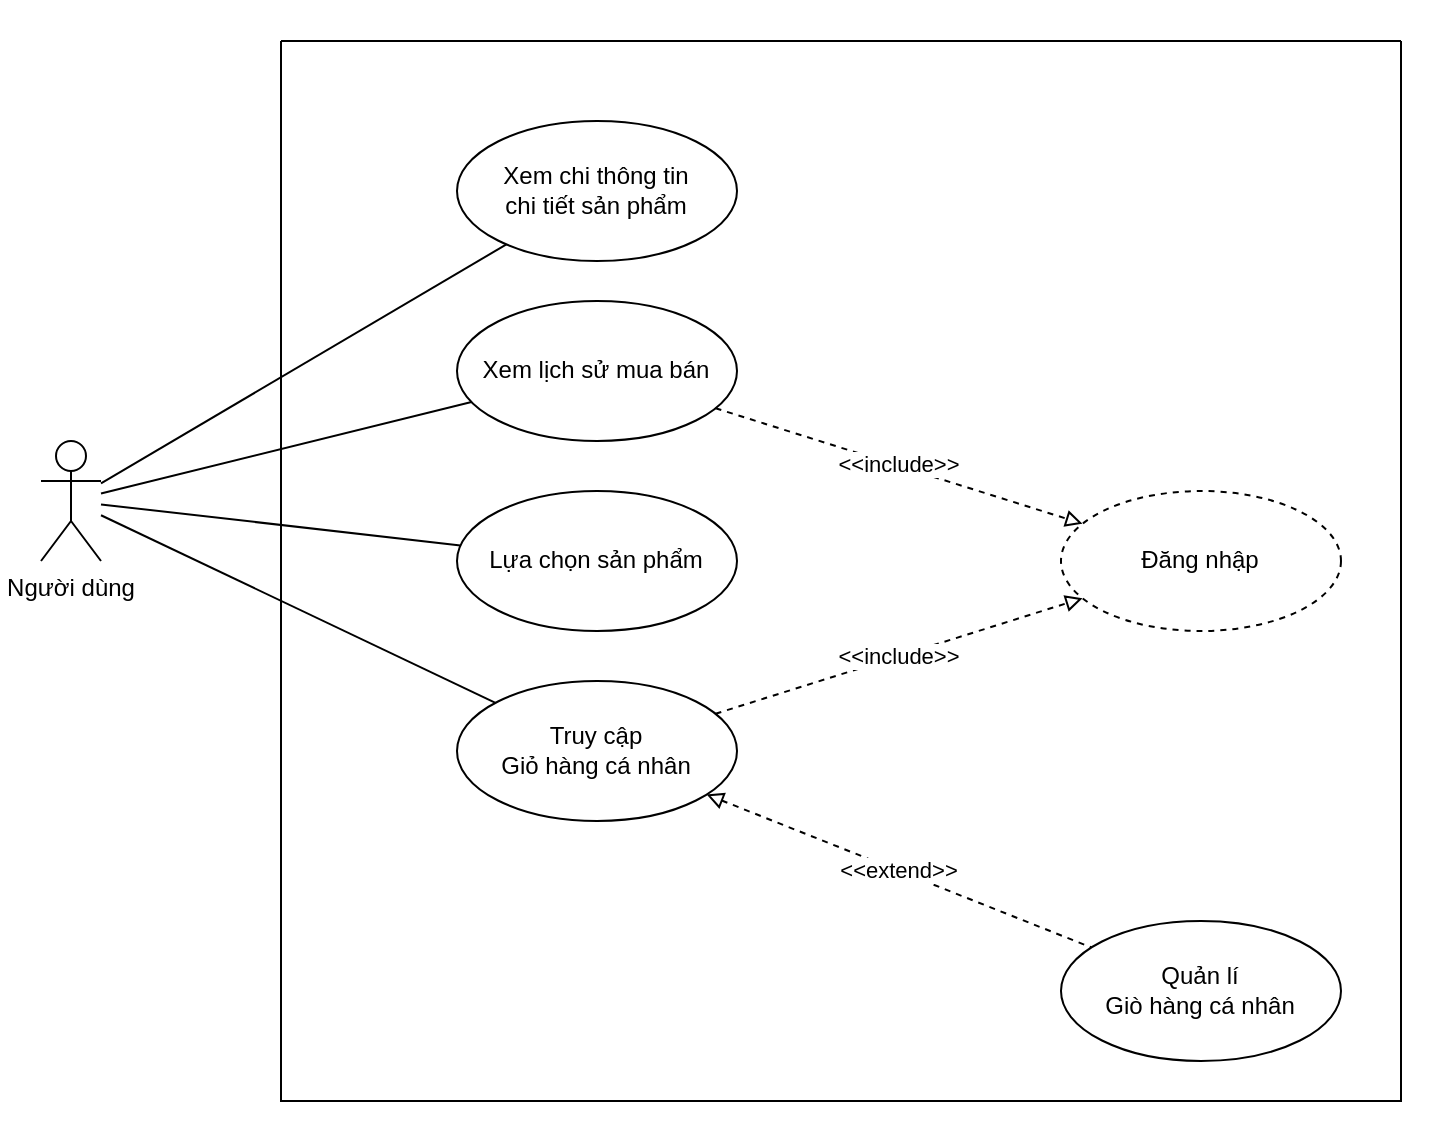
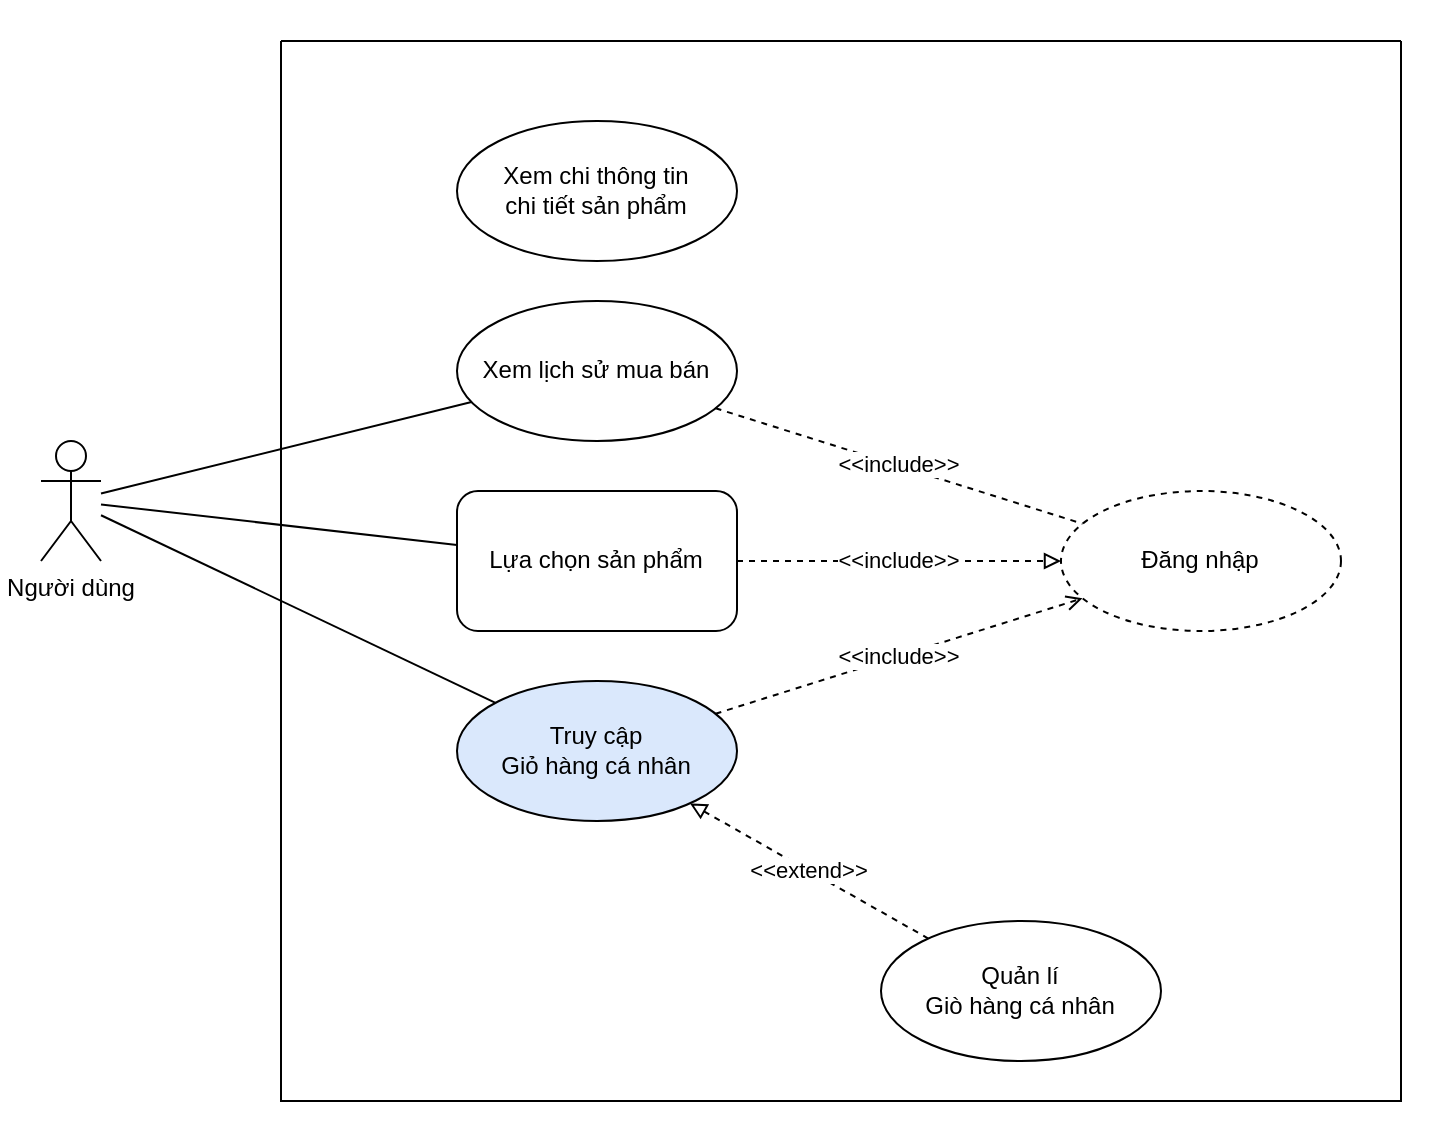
- <mxCell id="2" style="rounded=0;orthogonalLoop=1;jettySize=auto;html=1;endArrow=none;endFill=0;" parent="1" source="5" target="7" edge="1"><mxGeometry relative="1" as="geometry" /></mxCell>
- <mxCell id="15" value="&amp;lt;&amp;lt;include&amp;gt;&amp;gt;" style="edgeStyle=none;rounded=0;orthogonalLoop=1;jettySize=auto;html=1;startArrow=none;startFill=0;endArrow=block;endFill=0;dashed=1;" edge="1" parent="6" source="14" target="8"><mxGeometry relative="1" as="geometry"><mxPoint x="248" y="140" as="sourcePoint" /><mxPoint x="358" y="140" as="targetPoint" /></mxGeometry></mxCell>
+ <mxCell id="15" value="&amp;lt;&amp;lt;include&amp;gt;&amp;gt;" style="edgeStyle=none;rounded=0;orthogonalLoop=1;jettySize=auto;html=1;startArrow=none;startFill=0;endArrow=none;endFill=0;dashed=1;" edge="1" parent="6" source="14" target="8"><mxGeometry relative="1" as="geometry"><mxPoint x="248" y="140" as="sourcePoint" /><mxPoint x="358" y="140" as="targetPoint" /></mxGeometry></mxCell>
- <mxCell id="10" value="Lựa chọn sản phẩm" style="ellipse;whiteSpace=wrap;html=1;" vertex="1" parent="6"><mxGeometry x="88" y="225" width="140" height="70" as="geometry" /></mxCell>
+ <mxCell id="10" value="Lựa chọn sản phẩm" style="whiteSpace=wrap;html=1;rounded=1;" vertex="1" parent="6"><mxGeometry x="88" y="225" width="140" height="70" as="geometry" /></mxCell>
+ <mxCell id="9" value="&amp;lt;&amp;lt;include&amp;gt;&amp;gt;" style="edgeStyle=none;rounded=0;orthogonalLoop=1;jettySize=auto;html=1;startArrow=none;startFill=0;endArrow=block;endFill=0;dashed=1;" edge="1" parent="6" source="10" target="8"><mxGeometry relative="1" as="geometry" /></mxCell>
- <mxCell id="11" value="&amp;lt;&amp;lt;include&amp;gt;&amp;gt;" style="edgeStyle=none;rounded=0;orthogonalLoop=1;jettySize=auto;html=1;dashed=1;startArrow=none;startFill=0;endArrow=block;endFill=0;" edge="1" parent="6" source="13" target="8"><mxGeometry relative="1" as="geometry" /></mxCell>
+ <mxCell id="11" value="&amp;lt;&amp;lt;include&amp;gt;&amp;gt;" style="edgeStyle=none;rounded=0;orthogonalLoop=1;jettySize=auto;html=1;dashed=1;startArrow=none;startFill=0;endArrow=open;endFill=0;" edge="1" parent="6" source="13" target="8"><mxGeometry relative="1" as="geometry" /></mxCell>
- <mxCell id="13" value="Truy cập&lt;br&gt;Giỏ hàng cá nhân" style="ellipse;whiteSpace=wrap;html=1;" vertex="1" parent="6"><mxGeometry x="88" y="320" width="140" height="70" as="geometry" /></mxCell>
+ <mxCell id="13" value="Truy cập&lt;br&gt;Giỏ hàng cá nhân" style="ellipse;whiteSpace=wrap;html=1;fillColor=#dae8fc;" vertex="1" parent="6"><mxGeometry x="88" y="320" width="140" height="70" as="geometry" /></mxCell>
- <mxCell id="16" value="Quản lí&lt;br&gt;Giò hàng cá nhân" style="ellipse;whiteSpace=wrap;html=1;" vertex="1" parent="6"><mxGeometry x="390" y="440" width="140" height="70" as="geometry" /></mxCell>
+ <mxCell id="16" value="Quản lí&lt;br&gt;Giò hàng cá nhân" style="ellipse;whiteSpace=wrap;html=1;" vertex="1" parent="6"><mxGeometry x="300" y="440" width="140" height="70" as="geometry" /></mxCell>
